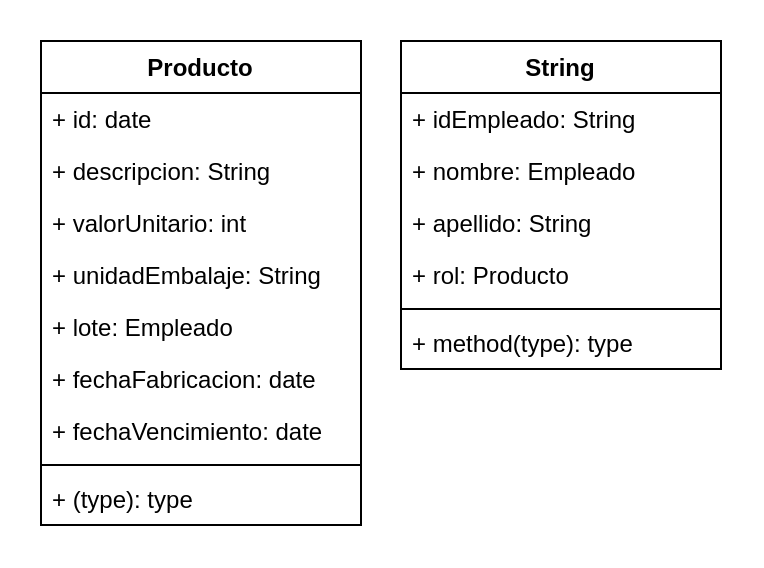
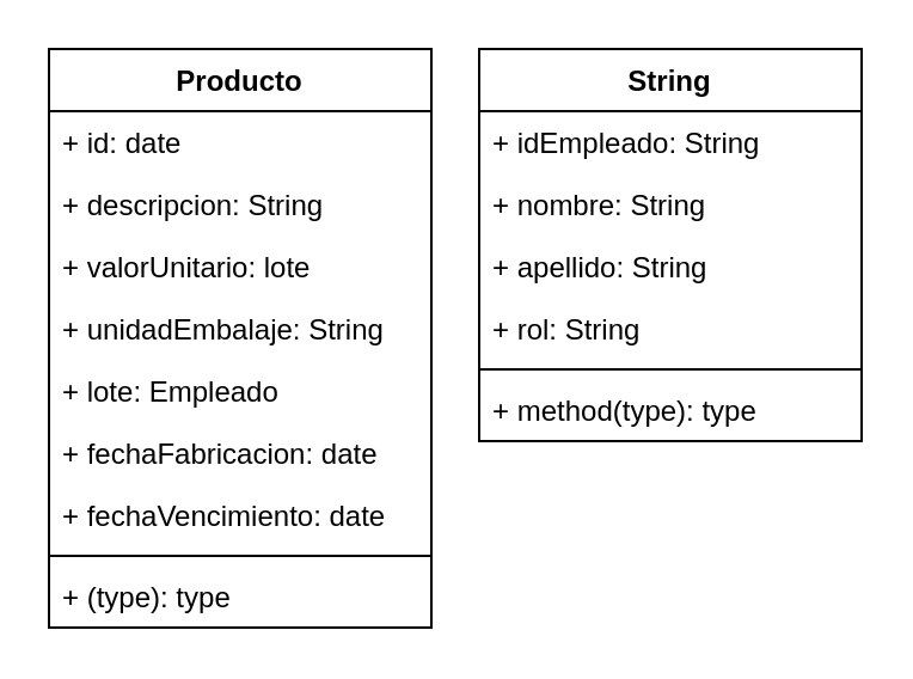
- <mxCell id="14" value="+ nombre: Empleado" style="text;strokeColor=none;fillColor=none;align=left;verticalAlign=top;spacingLeft=4;spacingRight=4;overflow=hidden;rotatable=0;points=[[0,0.5],[1,0.5]];portConstraint=eastwest;" vertex="1" parent="12"><mxGeometry y="52" width="160" height="26" as="geometry" /></mxCell>
+ <mxCell id="14" value="+ nombre: String" style="text;strokeColor=none;fillColor=none;align=left;verticalAlign=top;spacingLeft=4;spacingRight=4;overflow=hidden;rotatable=0;points=[[0,0.5],[1,0.5]];portConstraint=eastwest;" vertex="1" parent="12"><mxGeometry y="52" width="160" height="26" as="geometry" /></mxCell>
- <mxCell id="5" value="+ valorUnitario: int" style="text;strokeColor=none;fillColor=none;align=left;verticalAlign=top;spacingLeft=4;spacingRight=4;overflow=hidden;rotatable=0;points=[[0,0.5],[1,0.5]];portConstraint=eastwest;" vertex="1" parent="2"><mxGeometry y="78" width="160" height="26" as="geometry" /></mxCell>
+ <mxCell id="5" value="+ valorUnitario: lote" style="text;strokeColor=none;fillColor=none;align=left;verticalAlign=top;spacingLeft=4;spacingRight=4;overflow=hidden;rotatable=0;points=[[0,0.5],[1,0.5]];portConstraint=eastwest;" vertex="1" parent="2"><mxGeometry y="78" width="160" height="26" as="geometry" /></mxCell>
- <mxCell id="16" value="+ rol: Producto" style="text;strokeColor=none;fillColor=none;align=left;verticalAlign=top;spacingLeft=4;spacingRight=4;overflow=hidden;rotatable=0;points=[[0,0.5],[1,0.5]];portConstraint=eastwest;" vertex="1" parent="12"><mxGeometry y="104" width="160" height="26" as="geometry" /></mxCell>
+ <mxCell id="16" value="+ rol: String" style="text;strokeColor=none;fillColor=none;align=left;verticalAlign=top;spacingLeft=4;spacingRight=4;overflow=hidden;rotatable=0;points=[[0,0.5],[1,0.5]];portConstraint=eastwest;" vertex="1" parent="12"><mxGeometry y="104" width="160" height="26" as="geometry" /></mxCell>
